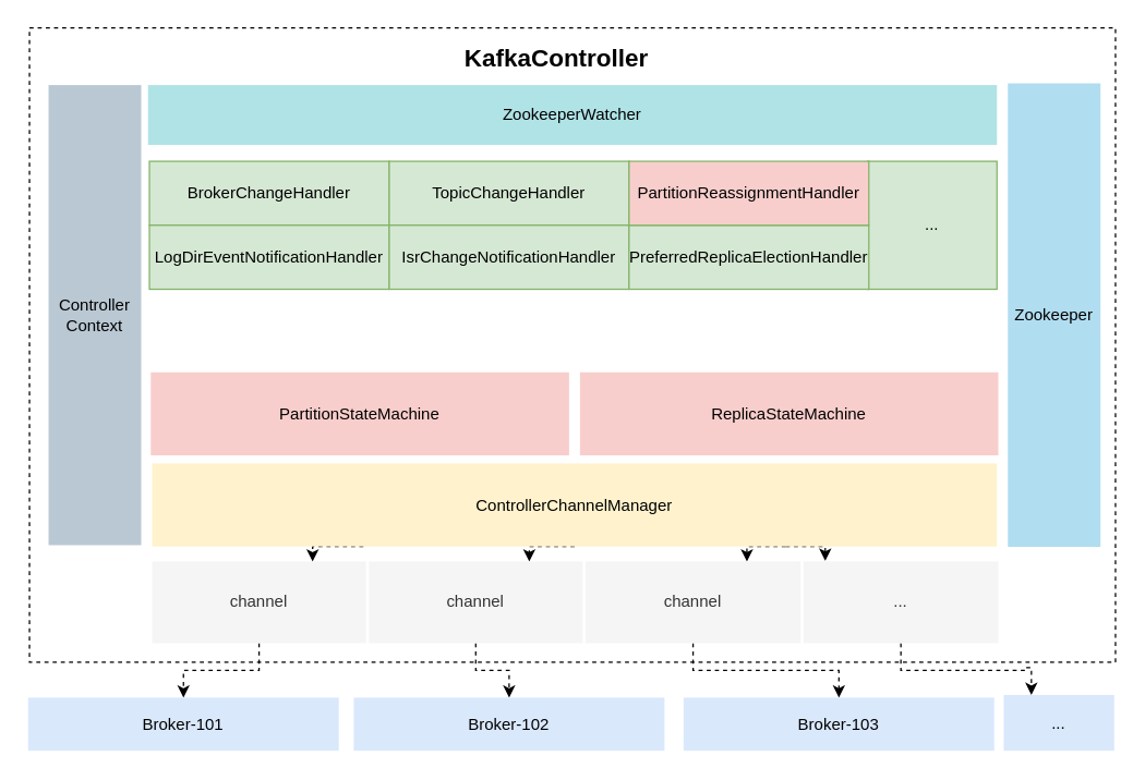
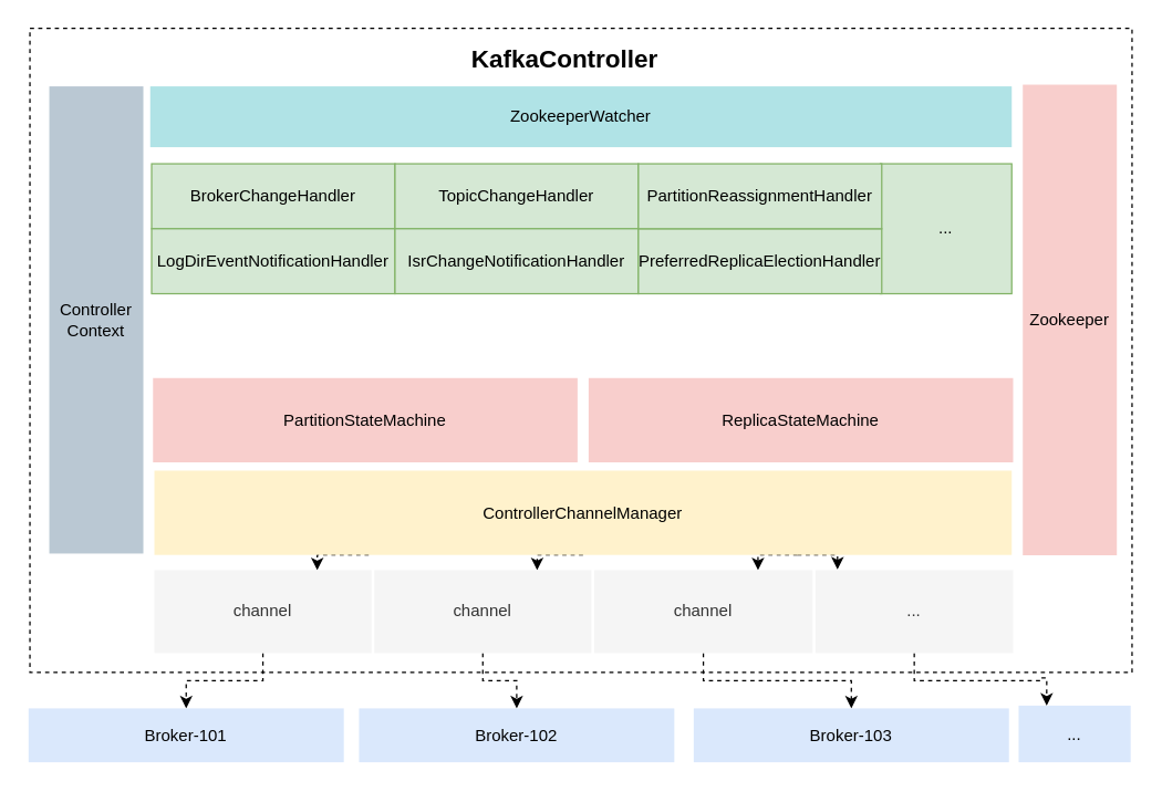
- <mxCell id="18" value="PartitionReassignmentHandler" style="rounded=0;whiteSpace=wrap;html=1;strokeColor=#82b366;fillColor=#f8cecc;" parent="1" vertex="1"><mxGeometry x="461" y="118" width="176" height="47" as="geometry" /></mxCell>
+ <mxCell id="18" value="PartitionReassignmentHandler" style="rounded=0;whiteSpace=wrap;html=1;strokeColor=#82b366;fillColor=#d5e8d4;" parent="1" vertex="1"><mxGeometry x="461" y="118" width="176" height="47" as="geometry" /></mxCell>
- <mxCell id="19" value="Zookeeper" style="rounded=0;whiteSpace=wrap;html=1;align=center;flipV=1;fillColor=#b1ddf0;strokeColor=none;" parent="1" vertex="1"><mxGeometry x="739" y="60.75" width="68" height="340.5" as="geometry" /></mxCell>
+ <mxCell id="19" value="Zookeeper" style="rounded=0;whiteSpace=wrap;html=1;align=center;flipV=1;fillColor=#f8cecc;strokeColor=none;" parent="1" vertex="1"><mxGeometry x="739" y="60.75" width="68" height="340.5" as="geometry" /></mxCell>
